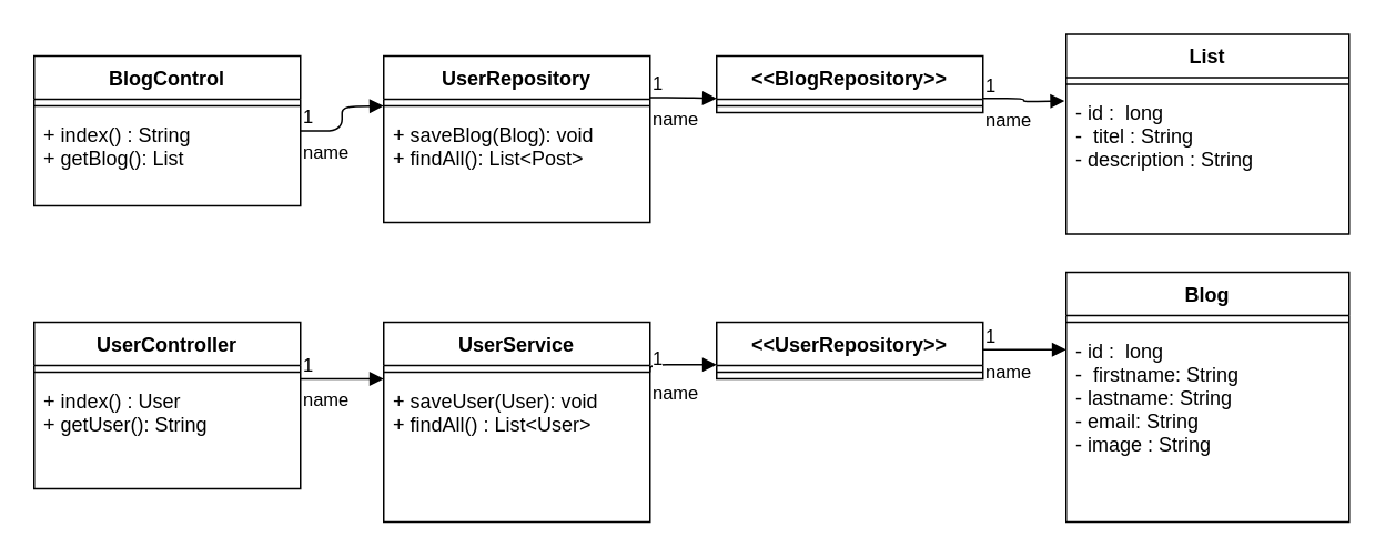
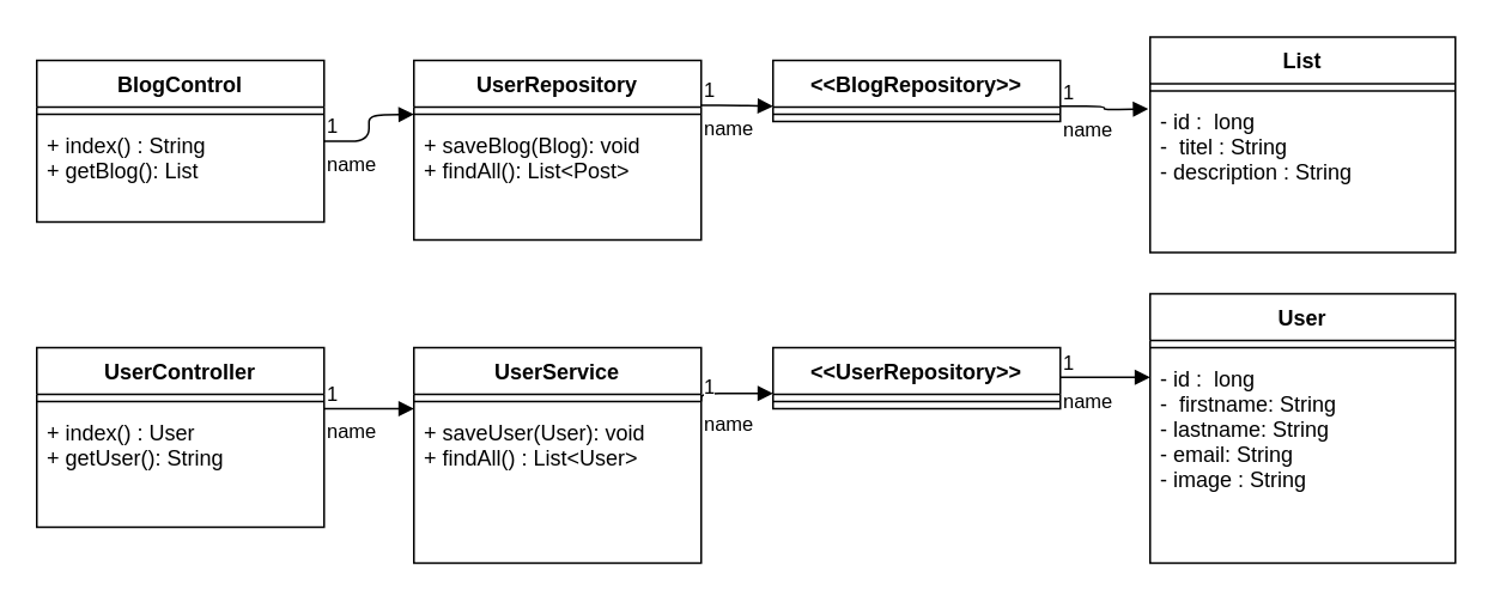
- <mxCell id="33" value="Blog" style="swimlane;fontStyle=1;align=center;verticalAlign=top;childLayout=stackLayout;horizontal=1;startSize=26;horizontalStack=0;resizeParent=1;resizeParentMax=0;resizeLast=0;collapsible=1;marginBottom=0;" vertex="1" parent="1"><mxGeometry x="640" y="163" width="170" height="150" as="geometry" /></mxCell>
+ <mxCell id="33" value="User" style="swimlane;fontStyle=1;align=center;verticalAlign=top;childLayout=stackLayout;horizontal=1;startSize=26;horizontalStack=0;resizeParent=1;resizeParentMax=0;resizeLast=0;collapsible=1;marginBottom=0;" vertex="1" parent="1"><mxGeometry x="640" y="163" width="170" height="150" as="geometry" /></mxCell>
